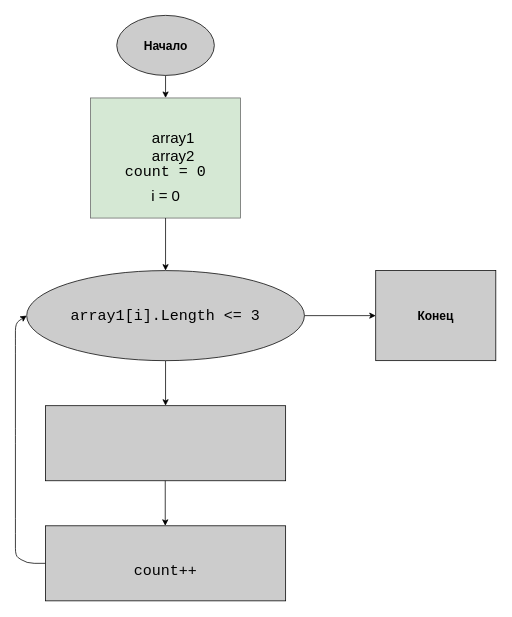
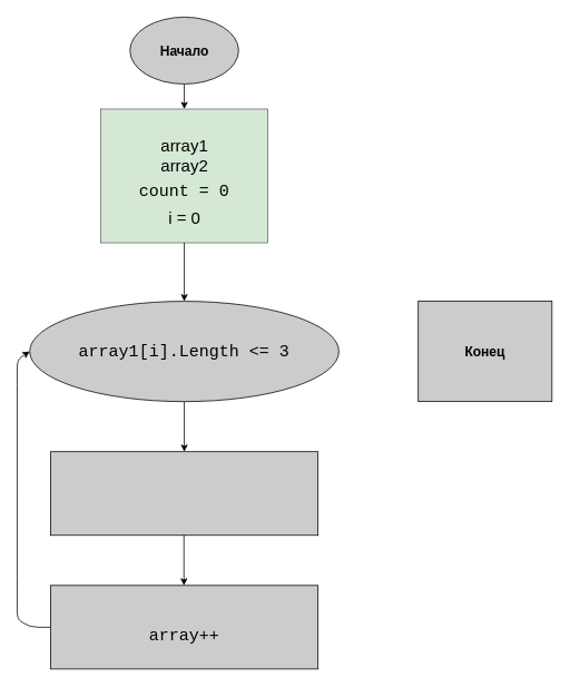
- <mxCell id="6" value="&lt;div style=&quot;font-size: 20px&quot;&gt;&lt;font style=&quot;font-size: 20px&quot;&gt;array1&lt;/font&gt;&lt;/div&gt;&lt;div style=&quot;font-size: 20px&quot;&gt;array2&lt;/div&gt;" style="text;html=1;resizable=0;autosize=1;align=center;verticalAlign=middle;points=[];fillColor=none;strokeColor=none;rounded=0;" vertex="1" parent="1"><mxGeometry x="195" y="180" width="70" height="30" as="geometry" /></mxCell>
+ <mxCell id="6" value="&lt;div style=&quot;font-size: 20px&quot;&gt;&lt;font style=&quot;font-size: 20px&quot;&gt;array1&lt;/font&gt;&lt;/div&gt;&lt;div style=&quot;font-size: 20px&quot;&gt;array2&lt;/div&gt;" style="text;html=1;resizable=0;autosize=1;align=center;verticalAlign=middle;points=[];fillColor=none;strokeColor=none;rounded=0;" vertex="1" parent="1"><mxGeometry x="185" y="170" width="70" height="30" as="geometry" /></mxCell>
- <mxCell id="9" value="" style="edgeStyle=none;html=1;fontSize=20;fontColor=#000000;" edge="1" parent="1" source="11" target="15"><mxGeometry relative="1" as="geometry" /></mxCell>
- <mxCell id="14" value="&lt;br&gt;&lt;br&gt;&lt;div style=&quot;font-family: &amp;#34;consolas&amp;#34; , &amp;#34;courier new&amp;#34; , monospace ; font-weight: normal ; font-size: 20px ; line-height: 27px&quot;&gt;&lt;div&gt;count++&lt;/div&gt;&lt;/div&gt;&lt;br&gt;" style="whiteSpace=wrap;html=1;fontSize=16;fillColor=#CCCCCC;" vertex="1" parent="1"><mxGeometry x="60" y="700" width="320" height="100" as="geometry" /></mxCell>
+ <mxCell id="14" value="&lt;br&gt;&lt;br&gt;&lt;div style=&quot;font-family: &amp;#34;consolas&amp;#34; , &amp;#34;courier new&amp;#34; , monospace ; font-weight: normal ; font-size: 20px ; line-height: 27px&quot;&gt;&lt;div&gt;array++&lt;/div&gt;&lt;/div&gt;&lt;br&gt;" style="whiteSpace=wrap;html=1;fontSize=16;fillColor=#CCCCCC;" vertex="1" parent="1"><mxGeometry x="60" y="700" width="320" height="100" as="geometry" /></mxCell>
